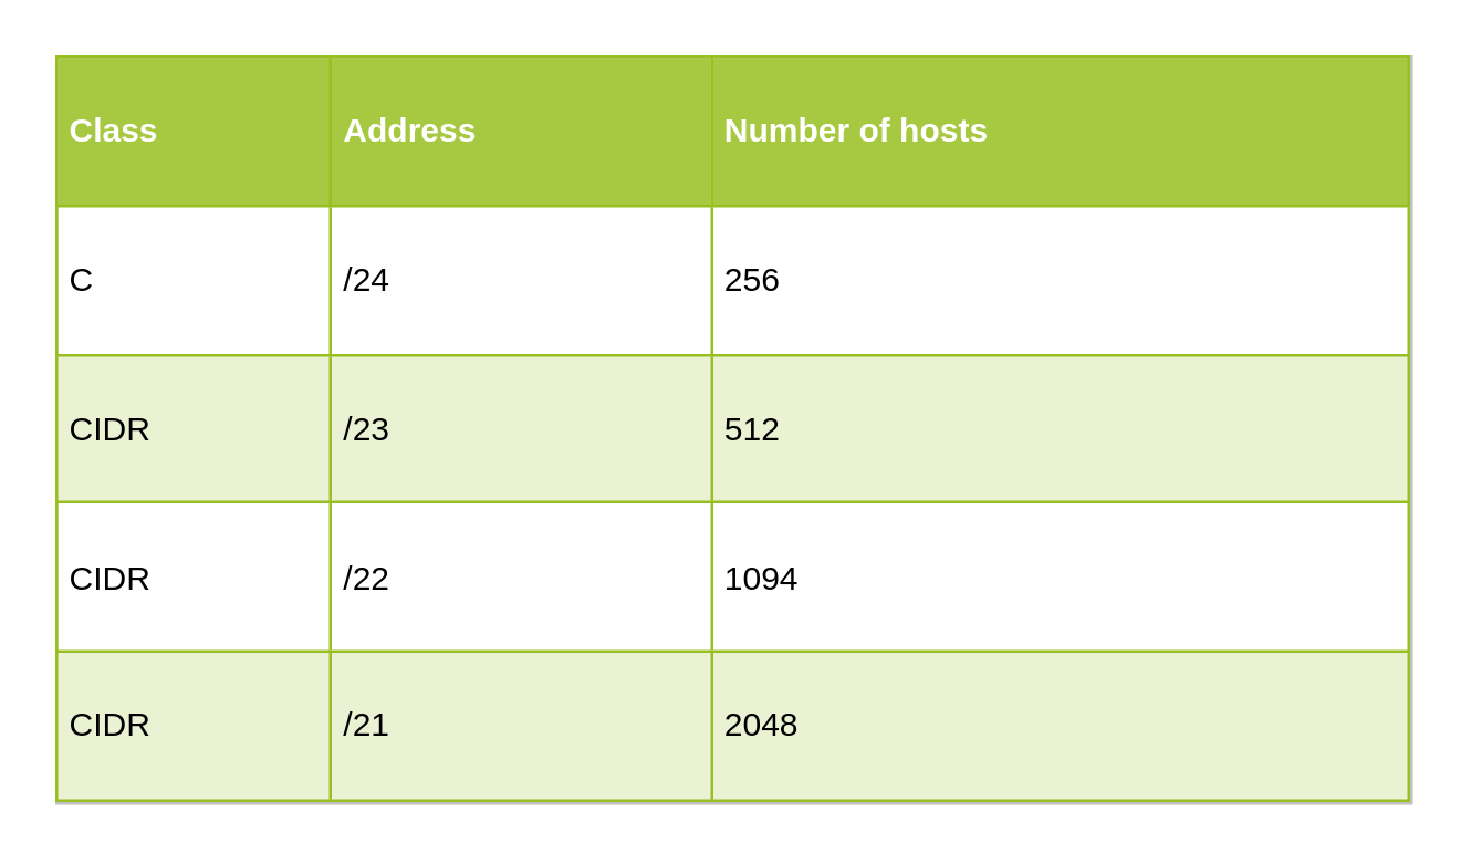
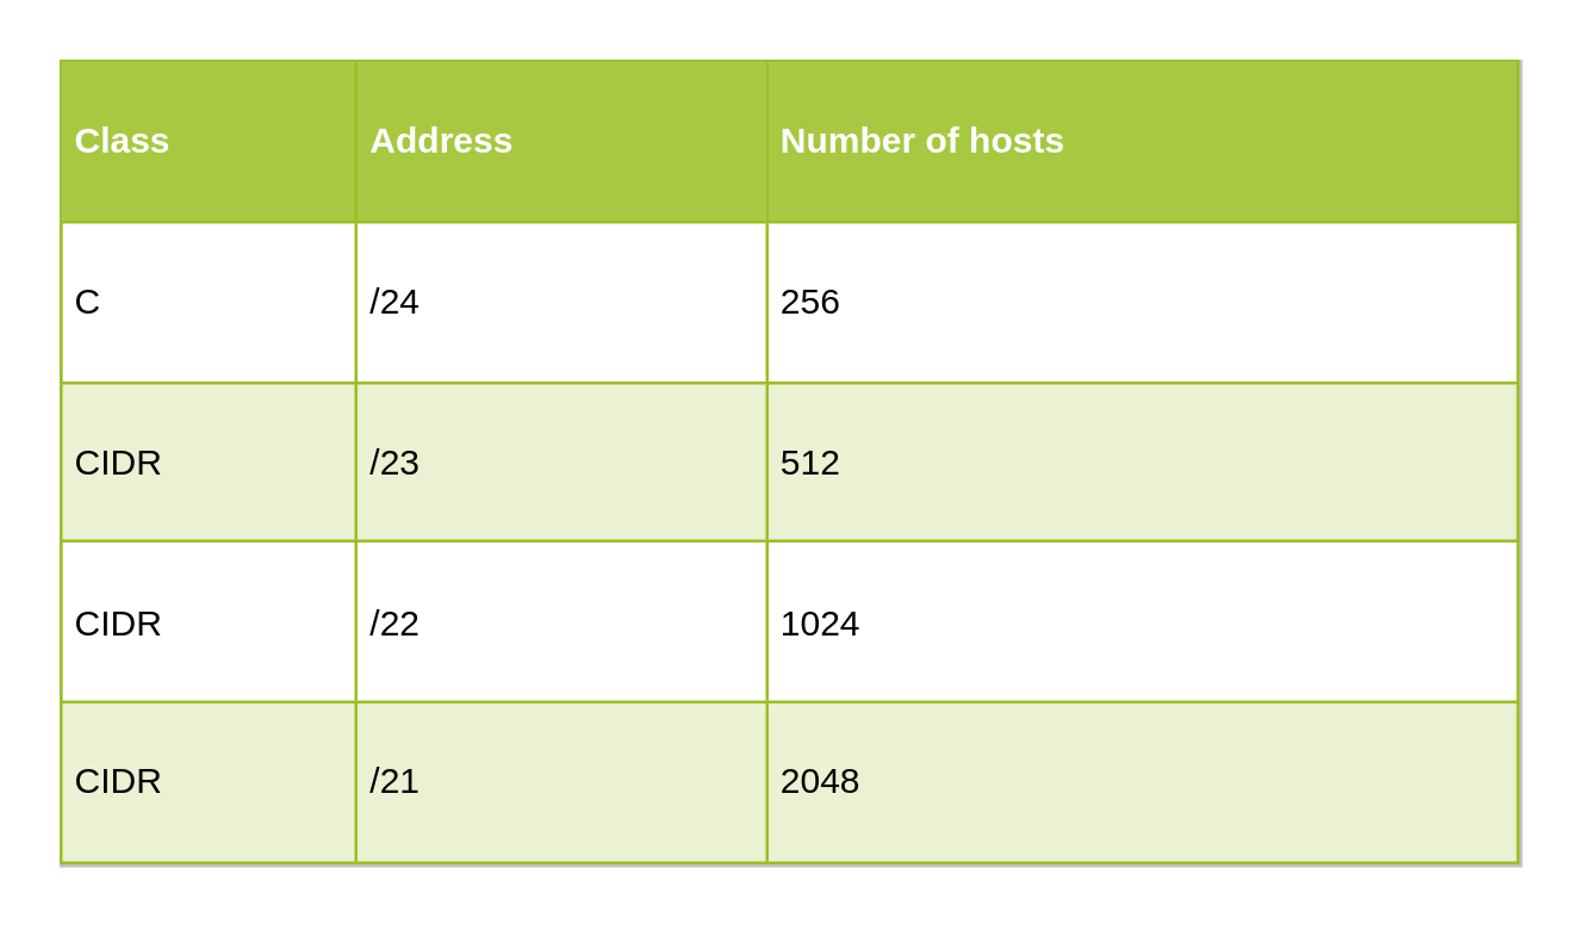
- <mxCell id="2" value="&lt;table border=&quot;1&quot; width=&quot;100%&quot; cellpadding=&quot;4&quot; style=&quot;width: 100% ; height: 100% ; border-collapse: collapse&quot;&gt;&lt;tbody&gt;&lt;tr style=&quot;background-color: #a7c942 ; color: #ffffff ; border: 1px solid #98bf21&quot;&gt;&lt;th align=&quot;left&quot;&gt;Class&lt;/th&gt;&lt;th align=&quot;left&quot;&gt;Address&lt;/th&gt;&lt;th align=&quot;left&quot;&gt;Number of hosts&lt;/th&gt;&lt;/tr&gt;&lt;tr style=&quot;border: 1px solid #98bf21&quot;&gt;&lt;td&gt;C&lt;/td&gt;&lt;td&gt;/24&lt;/td&gt;&lt;td&gt;256&lt;/td&gt;&lt;/tr&gt;&lt;tr style=&quot;background-color: #eaf2d3 ; border: 1px solid #98bf21&quot;&gt;&lt;td&gt;CIDR&lt;/td&gt;&lt;td&gt;/23&lt;/td&gt;&lt;td&gt;512&lt;/td&gt;&lt;/tr&gt;&lt;tr style=&quot;border: 1px solid #98bf21&quot;&gt;&lt;td&gt;CIDR&lt;/td&gt;&lt;td&gt;/22&lt;/td&gt;&lt;td&gt;1094&lt;/td&gt;&lt;/tr&gt;&lt;tr style=&quot;background-color: #eaf2d3 ; border: 1px solid #98bf21&quot;&gt;&lt;td&gt;CIDR&lt;/td&gt;&lt;td&gt;/21&lt;/td&gt;&lt;td&gt;2048&lt;/td&gt;&lt;/tr&gt;&lt;/tbody&gt;&lt;/table&gt;" style="text;html=1;strokeColor=#c0c0c0;fillColor=#ffffff;overflow=fill;rounded=0;" vertex="1" parent="1"><mxGeometry x="20" y="20" width="490" height="270" as="geometry" /></mxCell>
+ <mxCell id="2" value="&lt;table border=&quot;1&quot; width=&quot;100%&quot; cellpadding=&quot;4&quot; style=&quot;width: 100% ; height: 100% ; border-collapse: collapse&quot;&gt;&lt;tbody&gt;&lt;tr style=&quot;background-color: #a7c942 ; color: #ffffff ; border: 1px solid #98bf21&quot;&gt;&lt;th align=&quot;left&quot;&gt;Class&lt;/th&gt;&lt;th align=&quot;left&quot;&gt;Address&lt;/th&gt;&lt;th align=&quot;left&quot;&gt;Number of hosts&lt;/th&gt;&lt;/tr&gt;&lt;tr style=&quot;border: 1px solid #98bf21&quot;&gt;&lt;td&gt;C&lt;/td&gt;&lt;td&gt;/24&lt;/td&gt;&lt;td&gt;256&lt;/td&gt;&lt;/tr&gt;&lt;tr style=&quot;background-color: #eaf2d3 ; border: 1px solid #98bf21&quot;&gt;&lt;td&gt;CIDR&lt;/td&gt;&lt;td&gt;/23&lt;/td&gt;&lt;td&gt;512&lt;/td&gt;&lt;/tr&gt;&lt;tr style=&quot;border: 1px solid #98bf21&quot;&gt;&lt;td&gt;CIDR&lt;/td&gt;&lt;td&gt;/22&lt;/td&gt;&lt;td&gt;1024&lt;/td&gt;&lt;/tr&gt;&lt;tr style=&quot;background-color: #eaf2d3 ; border: 1px solid #98bf21&quot;&gt;&lt;td&gt;CIDR&lt;/td&gt;&lt;td&gt;/21&lt;/td&gt;&lt;td&gt;2048&lt;/td&gt;&lt;/tr&gt;&lt;/tbody&gt;&lt;/table&gt;" style="text;html=1;strokeColor=#c0c0c0;fillColor=#ffffff;overflow=fill;rounded=0;" vertex="1" parent="1"><mxGeometry x="20" y="20" width="490" height="270" as="geometry" /></mxCell>
